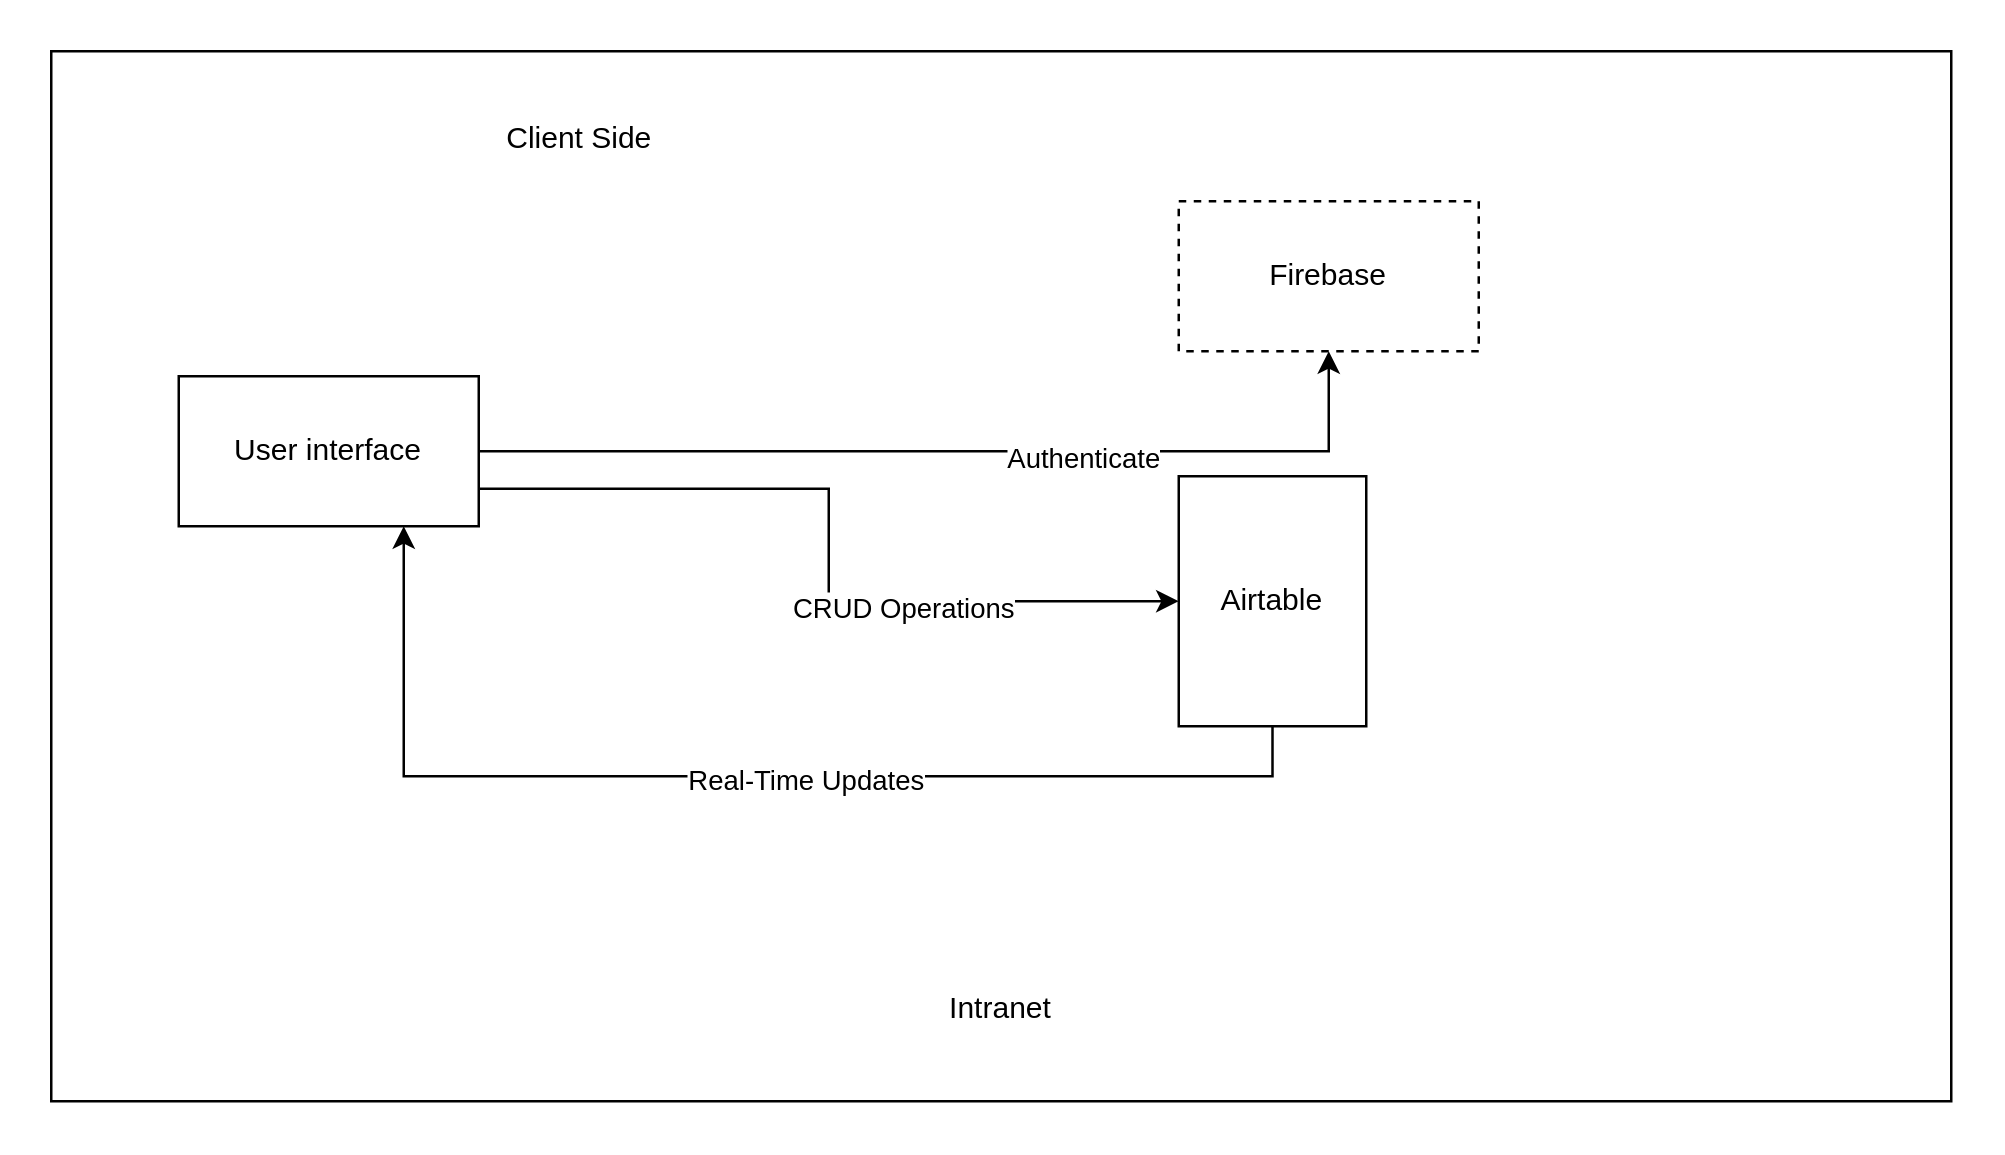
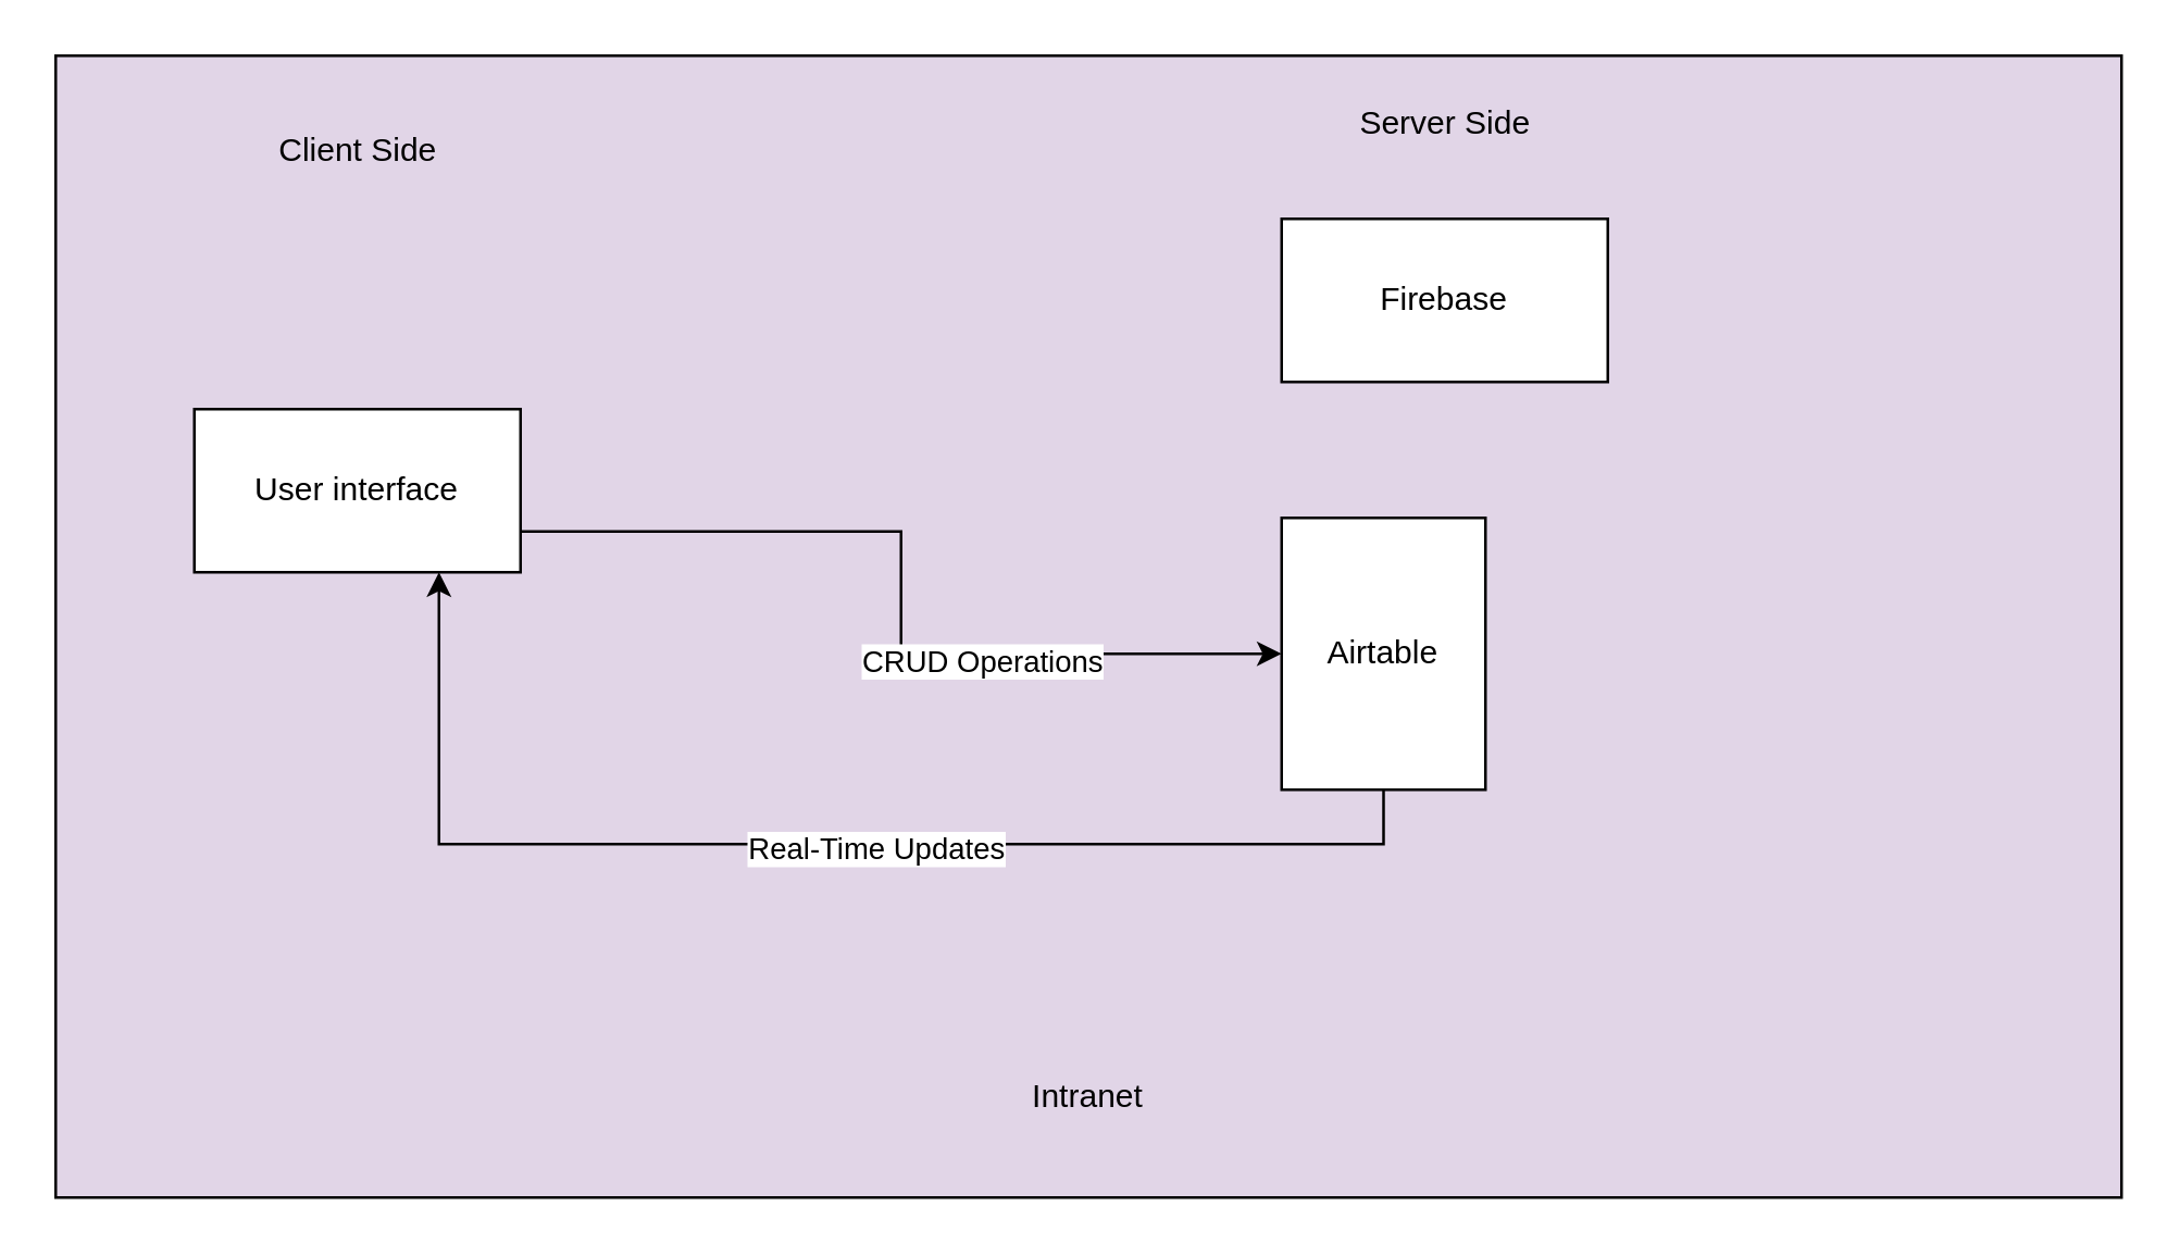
+ <mxCell id="13" value="Server Side" style="text;html=1;align=center;verticalAlign=middle;resizable=0;points=[];autosize=1;strokeColor=none;fillColor=none;" vertex="1" parent="1"><mxGeometry x="486" y="30" width="90" height="30" as="geometry" /></mxCell>
- <mxCell id="12" value="Client Side" style="text;html=1;align=center;verticalAlign=middle;resizable=0;points=[];autosize=1;strokeColor=none;fillColor=none;" vertex="1" parent="1"><mxGeometry x="186" y="40" width="90" height="30" as="geometry" /></mxCell>
+ <mxCell id="12" value="Client Side" style="text;html=1;align=center;verticalAlign=middle;resizable=0;points=[];autosize=1;strokeColor=none;fillColor=none;" vertex="1" parent="1"><mxGeometry x="86" y="40" width="90" height="30" as="geometry" /></mxCell>
- <mxCell id="8" value="Firebase" style="rounded=0;whiteSpace=wrap;html=1;dashed=1;" vertex="1" parent="1"><mxGeometry x="471" y="80" width="120" height="60" as="geometry" /></mxCell>
+ <mxCell id="8" value="Firebase" style="rounded=0;whiteSpace=wrap;html=1;" vertex="1" parent="1"><mxGeometry x="471" y="80" width="120" height="60" as="geometry" /></mxCell>
- <mxCell id="3" style="edgeStyle=orthogonalEdgeStyle;rounded=0;orthogonalLoop=1;jettySize=auto;html=1;exitX=1;exitY=0.5;exitDx=0;exitDy=0;" edge="1" parent="1" source="7" target="8"><mxGeometry relative="1" as="geometry" /></mxCell>
- <mxCell id="4" value="Authenticate" style="edgeLabel;html=1;align=center;verticalAlign=middle;resizable=0;points=[];" vertex="1" connectable="0" parent="3"><mxGeometry x="0.267" y="-2" relative="1" as="geometry"><mxPoint as="offset" /></mxGeometry></mxCell>
- <mxCell id="2" value="&lt;br&gt;&lt;div&gt;&lt;br&gt;&lt;/div&gt;&lt;div&gt;&lt;br&gt;&lt;/div&gt;&lt;div&gt;&lt;br&gt;&lt;/div&gt;&lt;div&gt;&lt;br&gt;&lt;/div&gt;&lt;div&gt;&lt;br&gt;&lt;/div&gt;&lt;div&gt;&lt;br&gt;&lt;/div&gt;&lt;div&gt;&lt;br&gt;&lt;/div&gt;&lt;div&gt;&lt;br&gt;&lt;/div&gt;&lt;div&gt;&lt;br&gt;&lt;/div&gt;&lt;div&gt;&lt;br&gt;&lt;/div&gt;&lt;div&gt;&lt;br&gt;&lt;/div&gt;&lt;div&gt;&lt;br&gt;&lt;/div&gt;&lt;div&gt;&lt;br&gt;&lt;/div&gt;&lt;div&gt;&lt;br&gt;&lt;/div&gt;&lt;div&gt;&lt;br&gt;&lt;/div&gt;&lt;div&gt;&lt;br&gt;&lt;/div&gt;&lt;div&gt;&lt;br&gt;&lt;/div&gt;&lt;div&gt;&lt;br&gt;&lt;/div&gt;&lt;div&gt;&lt;br&gt;&lt;/div&gt;&lt;div&gt;&lt;br&gt;&lt;/div&gt;&lt;div&gt;&lt;br&gt;&lt;/div&gt;&lt;div&gt;&lt;br&gt;&lt;/div&gt;&lt;div&gt;&lt;br&gt;&lt;/div&gt;&lt;div&gt;Intranet&lt;/div&gt;" style="rounded=0;whiteSpace=wrap;html=1;align=center;labelPosition=center;verticalLabelPosition=middle;verticalAlign=middle;" vertex="1" parent="1"><mxGeometry x="20" y="20" width="760" height="420" as="geometry" /></mxCell>
+ <mxCell id="2" value="&lt;br&gt;&lt;div&gt;&lt;br&gt;&lt;/div&gt;&lt;div&gt;&lt;br&gt;&lt;/div&gt;&lt;div&gt;&lt;br&gt;&lt;/div&gt;&lt;div&gt;&lt;br&gt;&lt;/div&gt;&lt;div&gt;&lt;br&gt;&lt;/div&gt;&lt;div&gt;&lt;br&gt;&lt;/div&gt;&lt;div&gt;&lt;br&gt;&lt;/div&gt;&lt;div&gt;&lt;br&gt;&lt;/div&gt;&lt;div&gt;&lt;br&gt;&lt;/div&gt;&lt;div&gt;&lt;br&gt;&lt;/div&gt;&lt;div&gt;&lt;br&gt;&lt;/div&gt;&lt;div&gt;&lt;br&gt;&lt;/div&gt;&lt;div&gt;&lt;br&gt;&lt;/div&gt;&lt;div&gt;&lt;br&gt;&lt;/div&gt;&lt;div&gt;&lt;br&gt;&lt;/div&gt;&lt;div&gt;&lt;br&gt;&lt;/div&gt;&lt;div&gt;&lt;br&gt;&lt;/div&gt;&lt;div&gt;&lt;br&gt;&lt;/div&gt;&lt;div&gt;&lt;br&gt;&lt;/div&gt;&lt;div&gt;&lt;br&gt;&lt;/div&gt;&lt;div&gt;&lt;br&gt;&lt;/div&gt;&lt;div&gt;&lt;br&gt;&lt;/div&gt;&lt;div&gt;&lt;br&gt;&lt;/div&gt;&lt;div&gt;Intranet&lt;/div&gt;" style="rounded=0;whiteSpace=wrap;html=1;align=center;labelPosition=center;verticalLabelPosition=middle;verticalAlign=middle;fillColor=#e1d5e7;" vertex="1" parent="1"><mxGeometry x="20" y="20" width="760" height="420" as="geometry" /></mxCell>
